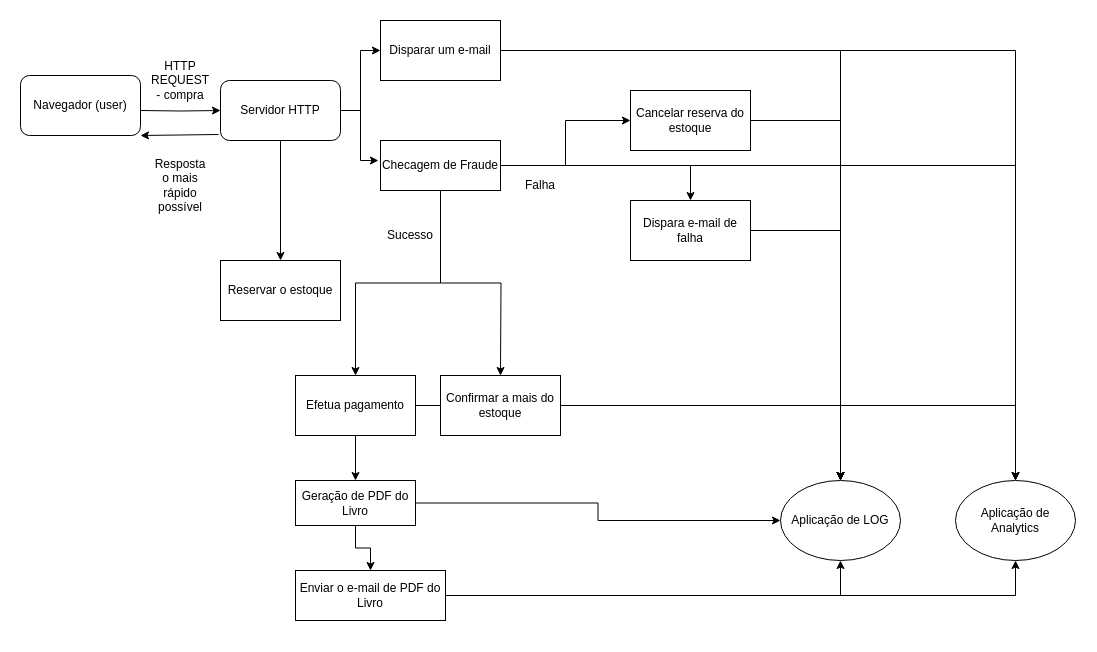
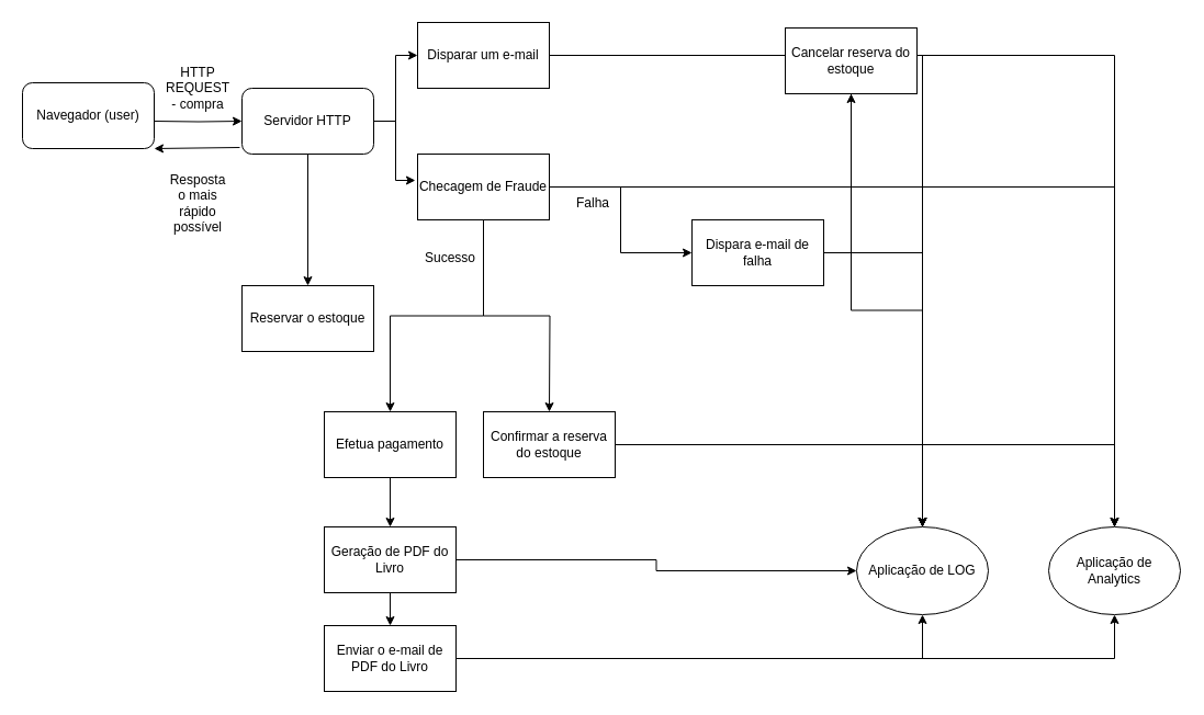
- <mxCell id="36" value="Cancelar reserva do estoque" style="rounded=0;whiteSpace=wrap;html=1;" vertex="1" parent="1"><mxGeometry x="630" y="90" width="120" height="60" as="geometry" /></mxCell>
+ <mxCell id="36" value="Cancelar reserva do estoque" style="rounded=0;whiteSpace=wrap;html=1;" vertex="1" parent="1"><mxGeometry x="715" y="25" width="120" height="60" as="geometry" /></mxCell>
- <mxCell id="20" value="Checagem de Fraude" style="rounded=0;whiteSpace=wrap;html=1;" vertex="1" parent="1"><mxGeometry x="380" y="140" width="120" height="50" as="geometry" /></mxCell>
+ <mxCell id="20" value="Checagem de Fraude" style="rounded=0;whiteSpace=wrap;html=1;" vertex="1" parent="1"><mxGeometry x="380" y="140" width="120" height="60" as="geometry" /></mxCell>
- <mxCell id="24" style="edgeStyle=orthogonalEdgeStyle;rounded=0;orthogonalLoop=1;jettySize=auto;html=1;" edge="1" parent="1" source="25" target="40"><mxGeometry relative="1" as="geometry" /></mxCell>
- <mxCell id="39" value="Confirmar a mais do estoque" style="rounded=0;whiteSpace=wrap;html=1;" vertex="1" parent="1"><mxGeometry x="440" y="375" width="120" height="60" as="geometry" /></mxCell>
+ <mxCell id="39" value="Confirmar a reserva do estoque" style="rounded=0;whiteSpace=wrap;html=1;" vertex="1" parent="1"><mxGeometry x="440" y="375" width="120" height="60" as="geometry" /></mxCell>
- <mxCell id="30" value="Geração de PDF do Livro" style="rounded=0;whiteSpace=wrap;html=1;" vertex="1" parent="1"><mxGeometry x="295" y="480" width="120" height="45" as="geometry" /></mxCell>
+ <mxCell id="30" value="Geração de PDF do Livro" style="rounded=0;whiteSpace=wrap;html=1;" vertex="1" parent="1"><mxGeometry x="295" y="480" width="120" height="60" as="geometry" /></mxCell>
- <mxCell id="33" value="Enviar o e-mail de PDF do Livro" style="rounded=0;whiteSpace=wrap;html=1;" vertex="1" parent="1"><mxGeometry x="295" y="570" width="150" height="50" as="geometry" /></mxCell>
+ <mxCell id="33" value="Enviar o e-mail de PDF do Livro" style="rounded=0;whiteSpace=wrap;html=1;" vertex="1" parent="1"><mxGeometry x="295" y="570" width="120" height="60" as="geometry" /></mxCell>
